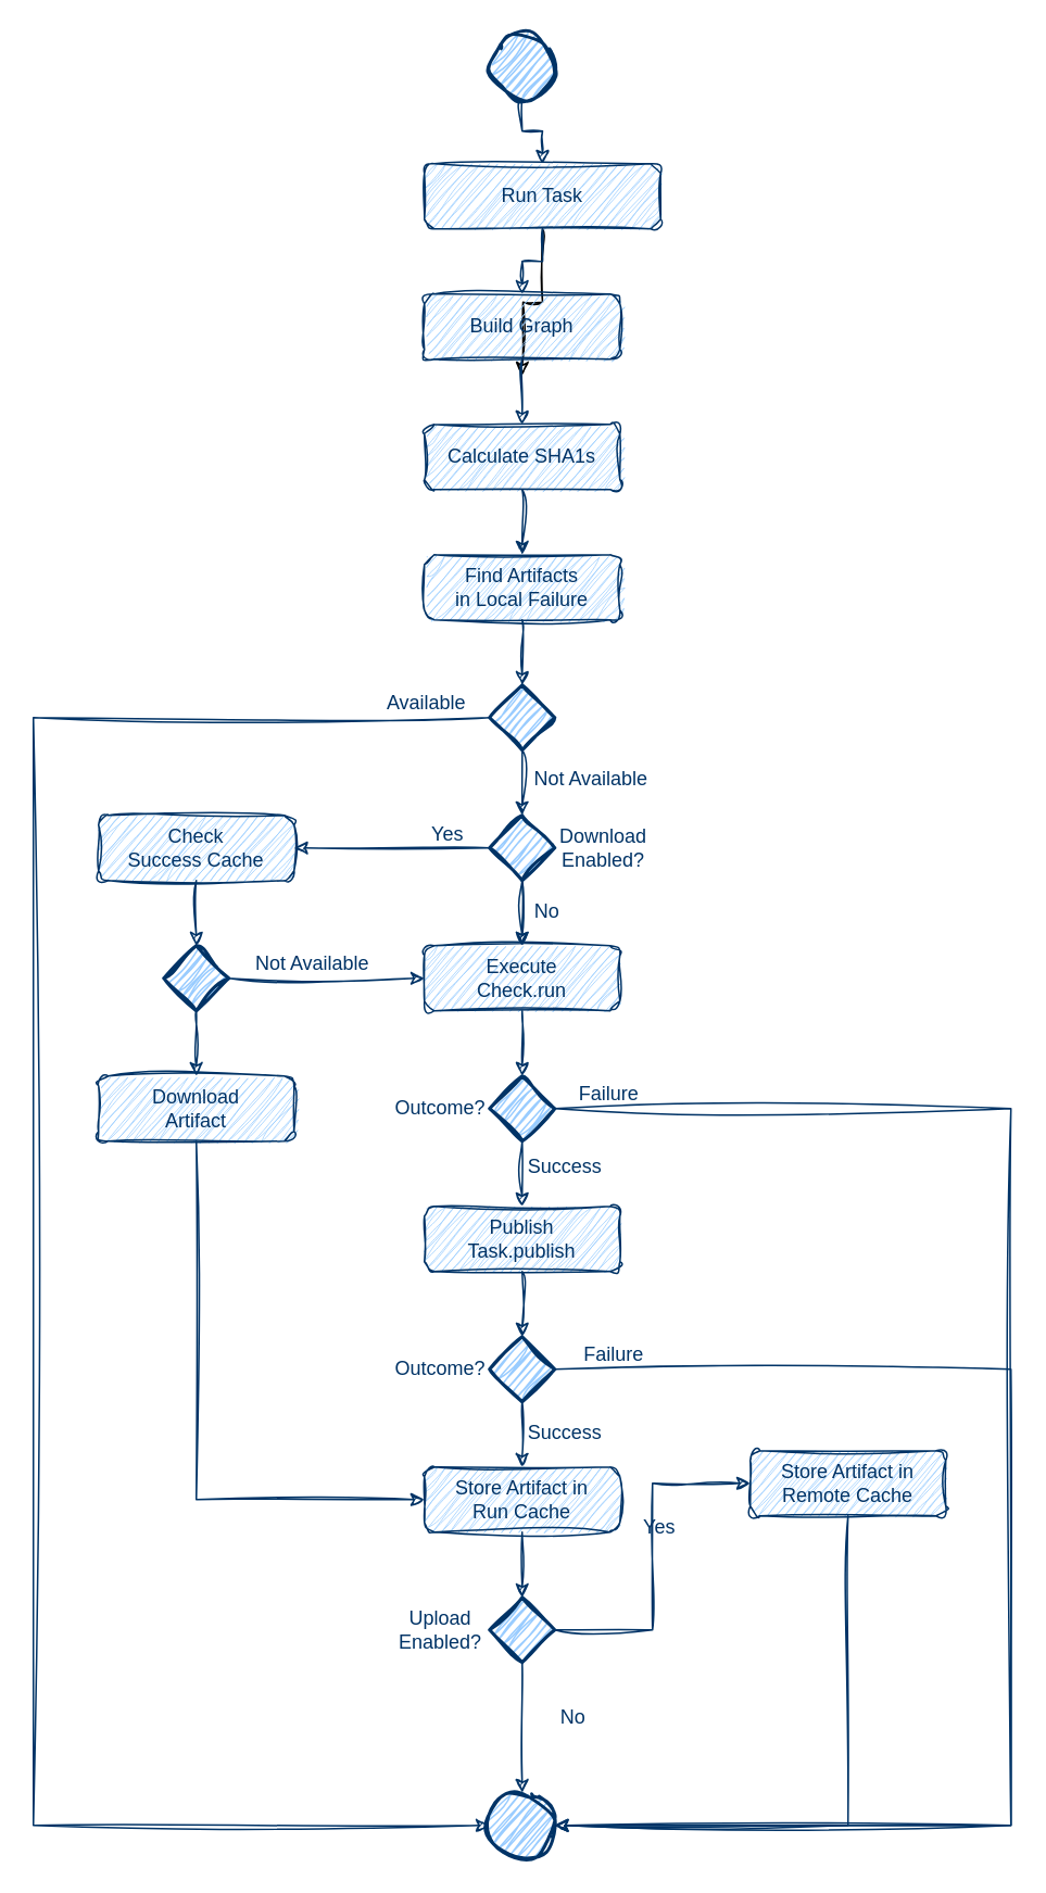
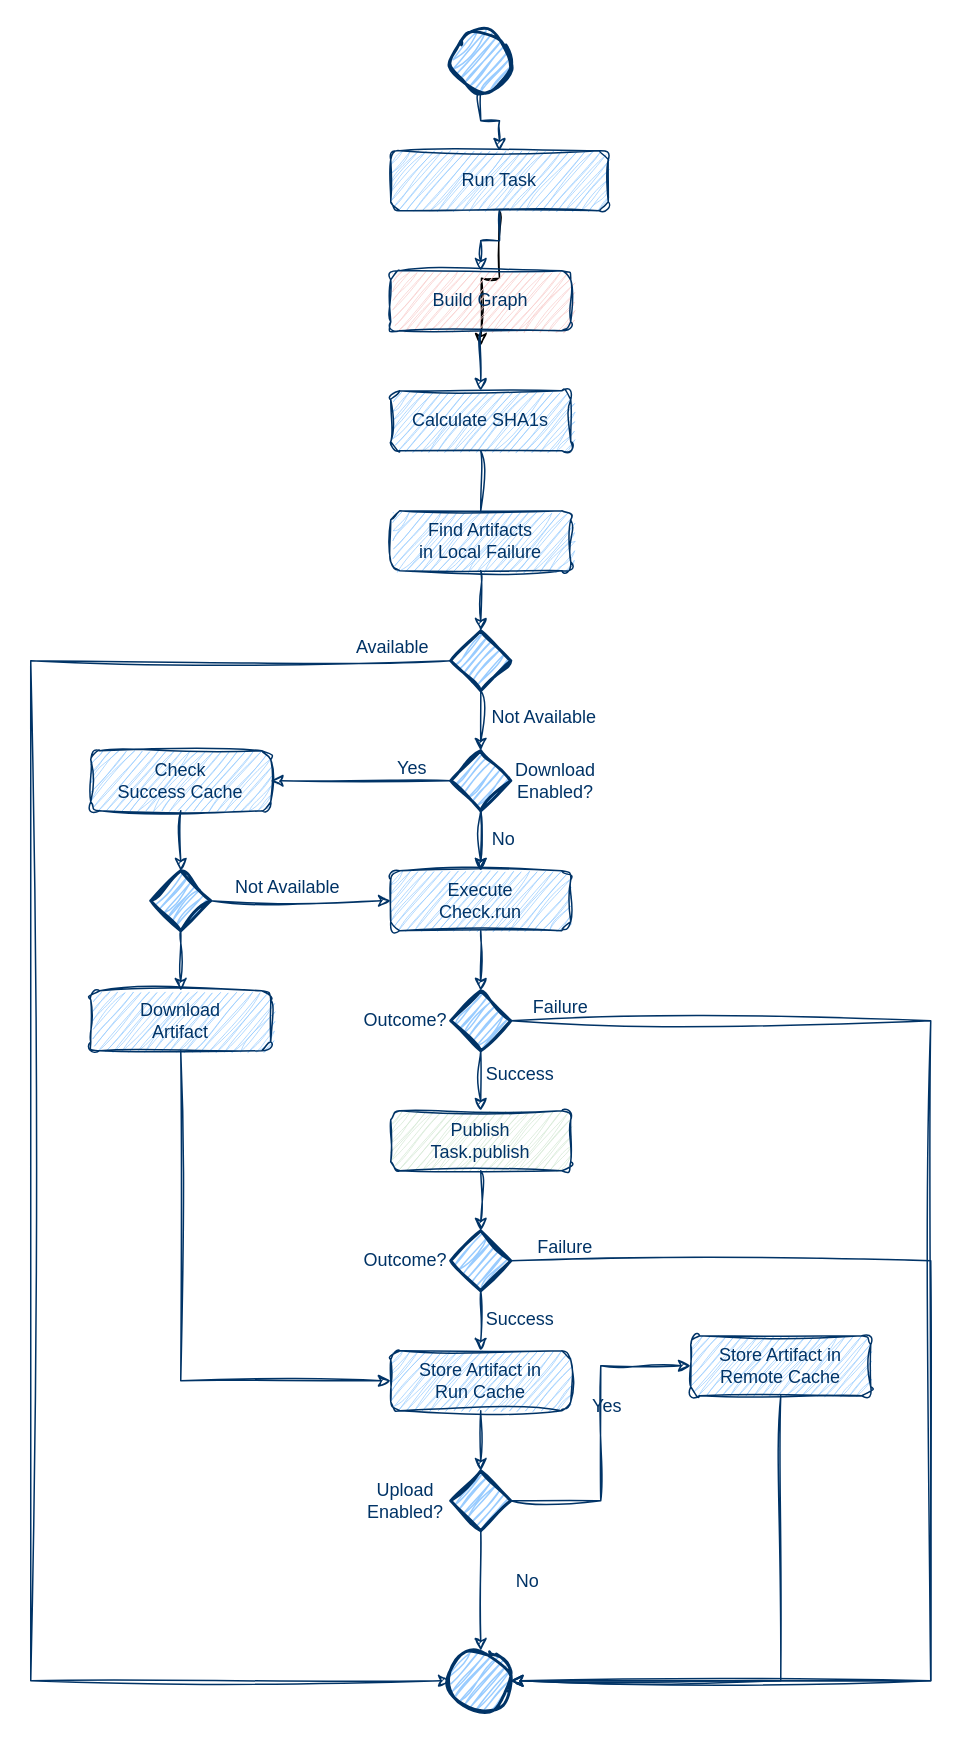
- <mxCell id="9" value="Build Graph" style="rounded=1;whiteSpace=wrap;html=1;sketch=1;hachureGap=4;jiggle=2;curveFitting=1;strokeColor=#003366;align=center;verticalAlign=middle;fontFamily=Helvetica;fontSize=12;fontColor=#003366;fillColor=#99CCFF;" vertex="1" parent="1"><mxGeometry x="260" y="180" width="120" height="40" as="geometry" /></mxCell>
+ <mxCell id="9" value="Build Graph" style="rounded=1;whiteSpace=wrap;html=1;sketch=1;hachureGap=4;jiggle=2;curveFitting=1;strokeColor=#003366;align=center;verticalAlign=middle;fontFamily=Helvetica;fontSize=12;fontColor=#003366;fillColor=#f8cecc;" vertex="1" parent="1"><mxGeometry x="260" y="180" width="120" height="40" as="geometry" /></mxCell>
- <mxCell id="10" style="edgeStyle=orthogonalEdgeStyle;rounded=0;sketch=1;hachureGap=4;jiggle=2;curveFitting=1;orthogonalLoop=1;jettySize=auto;html=1;strokeColor=#003366;align=center;verticalAlign=middle;fontFamily=Helvetica;fontSize=12;fontColor=#003366;labelBackgroundColor=default;endArrow=classic;" edge="1" parent="1" source="11" target="12"><mxGeometry relative="1" as="geometry" /></mxCell>
+ <mxCell id="10" style="edgeStyle=orthogonalEdgeStyle;rounded=0;sketch=1;hachureGap=4;jiggle=2;curveFitting=1;orthogonalLoop=1;jettySize=auto;html=1;strokeColor=#003366;align=center;verticalAlign=middle;fontFamily=Helvetica;fontSize=12;fontColor=#003366;labelBackgroundColor=default;endArrow=none;" edge="1" parent="1" source="11" target="12"><mxGeometry relative="1" as="geometry" /></mxCell>
- <mxCell id="24" value="Publish&lt;br&gt;Task.publish" style="rounded=1;whiteSpace=wrap;html=1;sketch=1;hachureGap=4;jiggle=2;curveFitting=1;strokeColor=#003366;align=center;verticalAlign=middle;fontFamily=Helvetica;fontSize=12;fontColor=#003366;fillColor=#99CCFF;" vertex="1" parent="1"><mxGeometry x="260" y="740" width="120" height="40" as="geometry" /></mxCell>
+ <mxCell id="24" value="Publish&lt;br&gt;Task.publish" style="rounded=1;whiteSpace=wrap;html=1;sketch=1;hachureGap=4;jiggle=2;curveFitting=1;strokeColor=#003366;align=center;verticalAlign=middle;fontFamily=Helvetica;fontSize=12;fontColor=#003366;fillColor=#d5e8d4;" vertex="1" parent="1"><mxGeometry x="260" y="740" width="120" height="40" as="geometry" /></mxCell>
